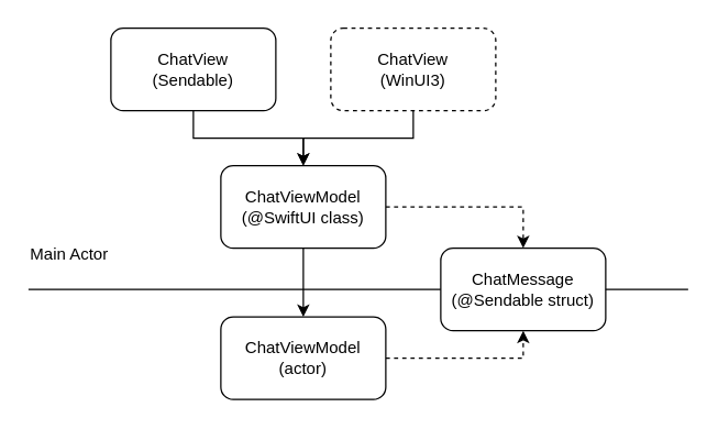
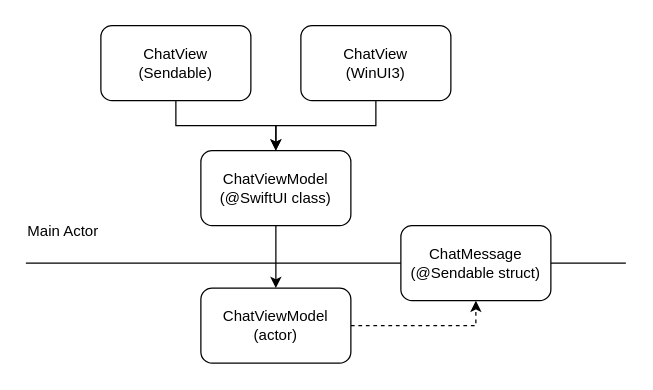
- <mxCell id="5" value="ChatView&lt;div&gt;(WinUI3&lt;span style=&quot;background-color: initial;&quot;&gt;)&lt;/span&gt;&lt;/div&gt;" style="rounded=1;whiteSpace=wrap;html=1;dashed=1;" vertex="1" parent="1"><mxGeometry x="240" y="20" width="120" height="60" as="geometry" /></mxCell>
+ <mxCell id="5" value="ChatView&lt;div&gt;(WinUI3&lt;span style=&quot;background-color: initial;&quot;&gt;)&lt;/span&gt;&lt;/div&gt;" style="rounded=1;whiteSpace=wrap;html=1;" vertex="1" parent="1"><mxGeometry x="240" y="20" width="120" height="60" as="geometry" /></mxCell>
- <mxCell id="7" style="edgeStyle=orthogonalEdgeStyle;rounded=0;orthogonalLoop=1;jettySize=auto;html=1;entryX=0.5;entryY=0;entryDx=0;entryDy=0;dashed=1;" edge="1" parent="1" source="8" target="13"><mxGeometry relative="1" as="geometry" /></mxCell>
